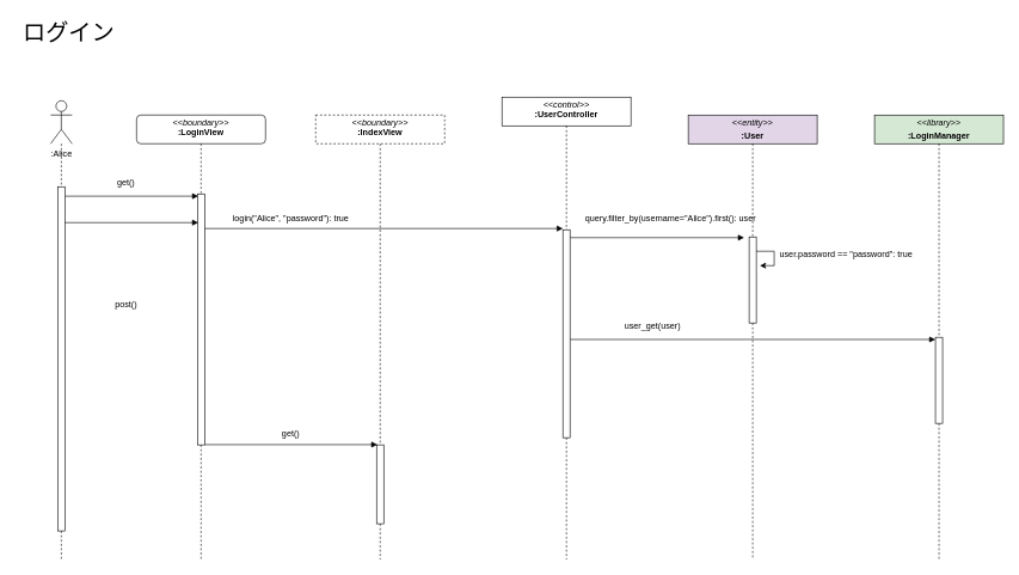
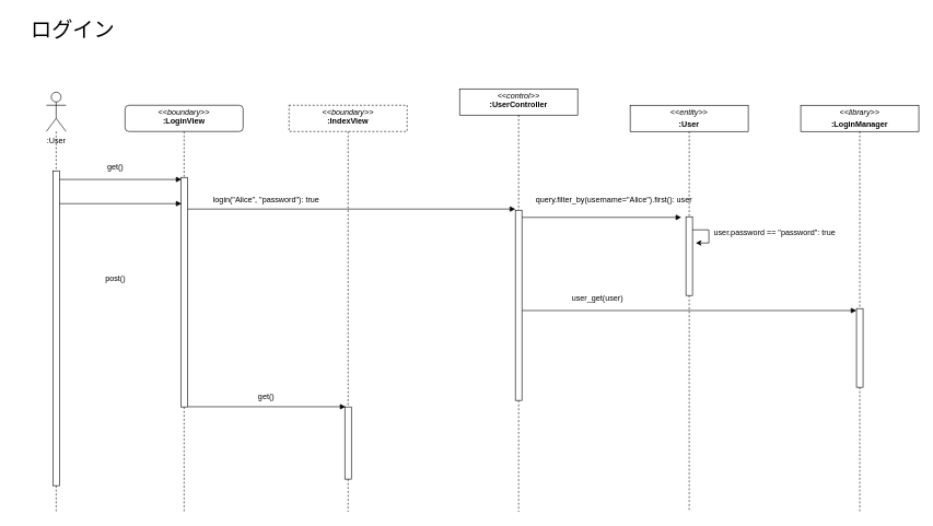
- <mxCell id="40" value="ログイン" style="text;html=1;align=center;verticalAlign=middle;resizable=0;points=[];autosize=1;strokeColor=none;fillColor=none;fontSize=32;" parent="1" vertex="1"><mxGeometry x="20" y="20" width="150" height="50" as="geometry" /></mxCell>
+ <mxCell id="40" value="ログイン" style="text;html=1;align=center;verticalAlign=middle;resizable=0;points=[];autosize=1;strokeColor=none;fillColor=none;fontSize=32;" parent="1" vertex="1"><mxGeometry x="35" y="20" width="150" height="50" as="geometry" /></mxCell>
- <mxCell id="7" value="&lt;p style=&quot;margin:0px;margin-top:4px;text-align:center;&quot;&gt;&lt;i&gt;&amp;lt;&amp;lt;entity&lt;/i&gt;&lt;i style=&quot;background-color: initial;&quot;&gt;&amp;gt;&amp;gt;&lt;/i&gt;&lt;/p&gt;&lt;p style=&quot;margin:0px;margin-top:4px;text-align:center;&quot;&gt;&lt;b&gt;:User&lt;/b&gt;&lt;/p&gt;" style="verticalAlign=top;align=left;overflow=fill;fontSize=12;fontFamily=Helvetica;html=1;fillColor=#e1d5e7;" parent="1" vertex="1"><mxGeometry x="960" y="160" width="180" height="40" as="geometry" /></mxCell>
+ <mxCell id="7" value="&lt;p style=&quot;margin:0px;margin-top:4px;text-align:center;&quot;&gt;&lt;i&gt;&amp;lt;&amp;lt;entity&lt;/i&gt;&lt;i style=&quot;background-color: initial;&quot;&gt;&amp;gt;&amp;gt;&lt;/i&gt;&lt;/p&gt;&lt;p style=&quot;margin:0px;margin-top:4px;text-align:center;&quot;&gt;&lt;b&gt;:User&lt;/b&gt;&lt;/p&gt;" style="verticalAlign=top;align=left;overflow=fill;fontSize=12;fontFamily=Helvetica;html=1;" parent="1" vertex="1"><mxGeometry x="960" y="160" width="180" height="40" as="geometry" /></mxCell>
- <mxCell id="27" value="&lt;p style=&quot;margin:0px;margin-top:4px;text-align:center;&quot;&gt;&lt;i&gt;&amp;lt;&amp;lt;library&lt;/i&gt;&lt;i style=&quot;background-color: initial;&quot;&gt;&amp;gt;&amp;gt;&lt;/i&gt;&lt;/p&gt;&lt;p style=&quot;margin:0px;margin-top:4px;text-align:center;&quot;&gt;&lt;b&gt;:LoginManager&lt;/b&gt;&lt;/p&gt;" style="verticalAlign=top;align=left;overflow=fill;fontSize=12;fontFamily=Helvetica;html=1;fillColor=#d5e8d4;" parent="1" vertex="1"><mxGeometry x="1220" y="160" width="180" height="40" as="geometry" /></mxCell>
+ <mxCell id="27" value="&lt;p style=&quot;margin:0px;margin-top:4px;text-align:center;&quot;&gt;&lt;i&gt;&amp;lt;&amp;lt;library&lt;/i&gt;&lt;i style=&quot;background-color: initial;&quot;&gt;&amp;gt;&amp;gt;&lt;/i&gt;&lt;/p&gt;&lt;p style=&quot;margin:0px;margin-top:4px;text-align:center;&quot;&gt;&lt;b&gt;:LoginManager&lt;/b&gt;&lt;/p&gt;" style="verticalAlign=top;align=left;overflow=fill;fontSize=12;fontFamily=Helvetica;html=1;" parent="1" vertex="1"><mxGeometry x="1220" y="160" width="180" height="40" as="geometry" /></mxCell>
- <mxCell id="9" value=":Alice" style="shape=umlActor;verticalLabelPosition=bottom;verticalAlign=top;html=1;outlineConnect=0;" parent="1" vertex="1"><mxGeometry x="70" y="140" width="30" height="60" as="geometry" /></mxCell>
+ <mxCell id="9" value=":User" style="shape=umlActor;verticalLabelPosition=bottom;verticalAlign=top;html=1;outlineConnect=0;" parent="1" vertex="1"><mxGeometry x="70" y="140" width="30" height="60" as="geometry" /></mxCell>
